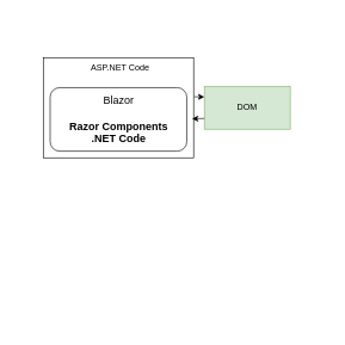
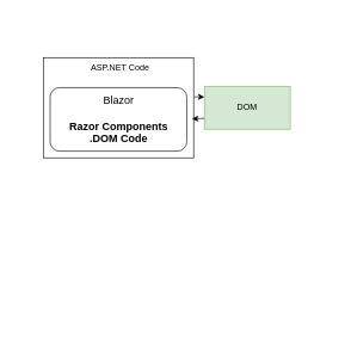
- <mxCell id="7" value="&lt;font style=&quot;font-size: 15px;&quot;&gt;Blazor&lt;br&gt;&lt;br&gt;&lt;b&gt;Razor Components&lt;br&gt;.NET Code&lt;/b&gt;&lt;/font&gt;" style="rounded=1;whiteSpace=wrap;html=1;" vertex="1" parent="4"><mxGeometry x="9.545" y="42" width="190.909" height="88.667" as="geometry" /></mxCell>
+ <mxCell id="7" value="&lt;font style=&quot;font-size: 15px;&quot;&gt;Blazor&lt;br&gt;&lt;br&gt;&lt;b&gt;Razor Components&lt;br&gt;.DOM Code&lt;/b&gt;&lt;/font&gt;" style="rounded=1;whiteSpace=wrap;html=1;" vertex="1" parent="4"><mxGeometry x="9.545" y="42" width="190.909" height="88.667" as="geometry" /></mxCell>
